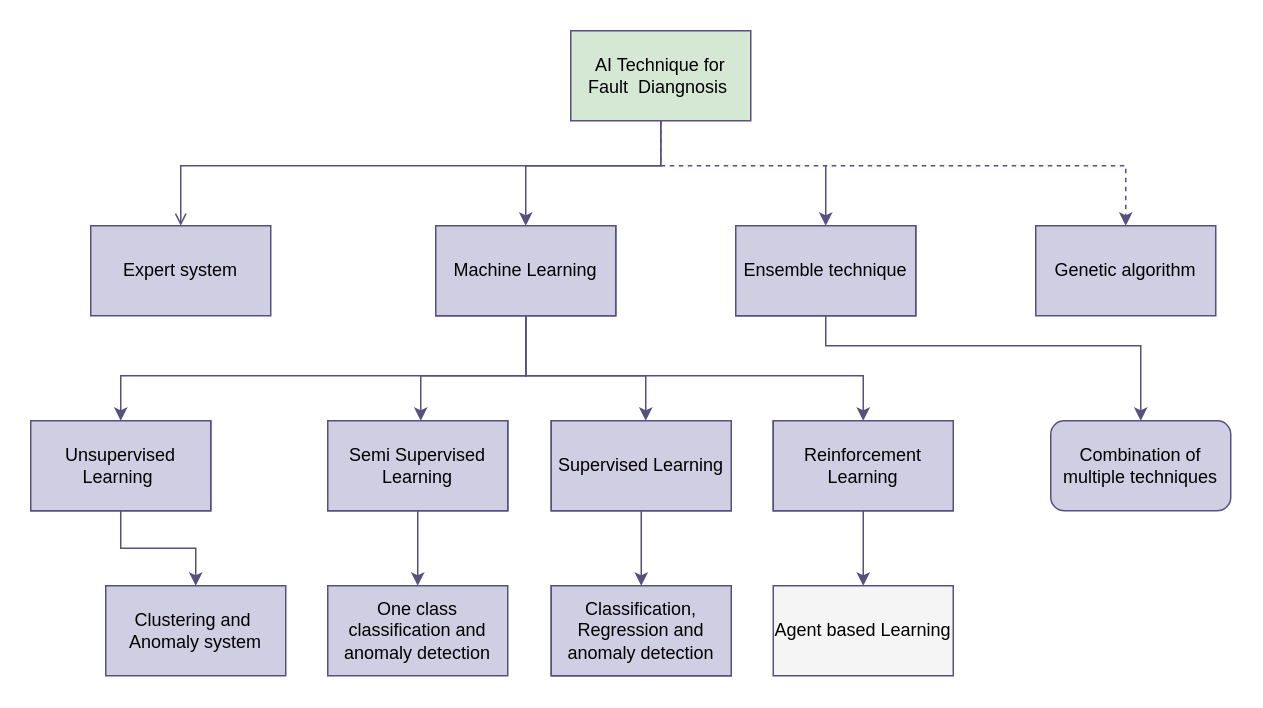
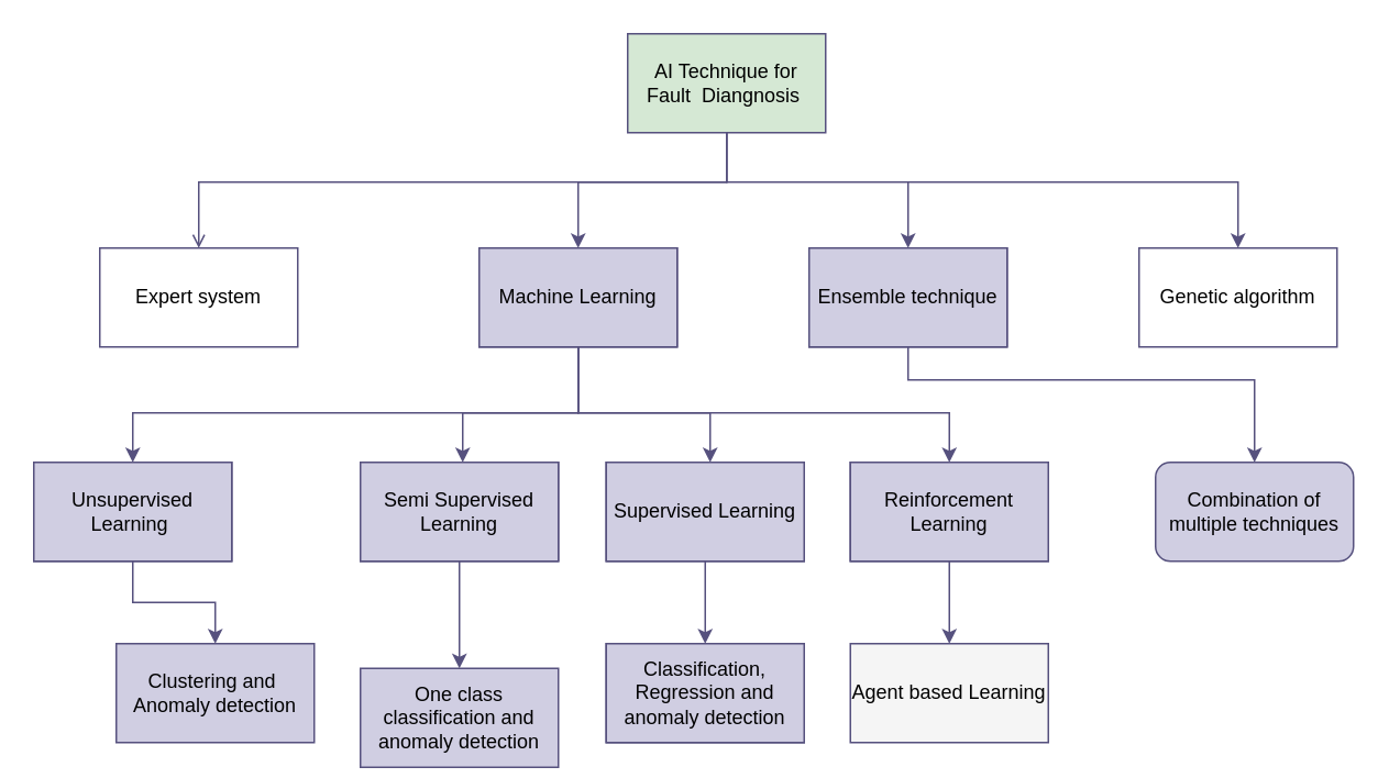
- <mxCell id="4" value="" style="edgeStyle=orthogonalEdgeStyle;rounded=0;orthogonalLoop=1;jettySize=auto;html=1;exitX=0.5;exitY=1;exitDx=0;exitDy=0;fillColor=#d0cee2;strokeColor=#56517e;dashed=1;" edge="1" parent="1" source="5" target="12"><mxGeometry relative="1" as="geometry"><Array as="points"><mxPoint x="440" y="110" /><mxPoint x="750" y="110" /></Array></mxGeometry></mxCell>
+ <mxCell id="4" value="" style="edgeStyle=orthogonalEdgeStyle;rounded=0;orthogonalLoop=1;jettySize=auto;html=1;exitX=0.5;exitY=1;exitDx=0;exitDy=0;fillColor=#d0cee2;strokeColor=#56517e;" edge="1" parent="1" source="5" target="12"><mxGeometry relative="1" as="geometry"><Array as="points"><mxPoint x="440" y="110" /><mxPoint x="750" y="110" /></Array></mxGeometry></mxCell>
- <mxCell id="6" value="Expert system" style="whiteSpace=wrap;html=1;rounded=0;fillColor=#d0cee2;strokeColor=#56517e;" vertex="1" parent="1"><mxGeometry x="60" y="150" width="120" height="60" as="geometry" /></mxCell>
+ <mxCell id="6" value="Expert system" style="whiteSpace=wrap;html=1;rounded=0;fillColor=#ffffff;strokeColor=#56517e;" vertex="1" parent="1"><mxGeometry x="60" y="150" width="120" height="60" as="geometry" /></mxCell>
- <mxCell id="12" value="Genetic algorithm" style="whiteSpace=wrap;html=1;rounded=0;fillColor=#d0cee2;strokeColor=#56517e;" vertex="1" parent="1"><mxGeometry x="690" y="150" width="120" height="60" as="geometry" /></mxCell>
+ <mxCell id="12" value="Genetic algorithm" style="whiteSpace=wrap;html=1;rounded=0;fillColor=#ffffff;strokeColor=#56517e;" vertex="1" parent="1"><mxGeometry x="690" y="150" width="120" height="60" as="geometry" /></mxCell>
- <mxCell id="25" value="Clustering and&amp;nbsp; Anomaly system" style="rounded=0;whiteSpace=wrap;html=1;fillColor=#d0cee2;strokeColor=#56517e;" vertex="1" parent="1"><mxGeometry x="70" y="390" width="120" height="60" as="geometry" /></mxCell>
+ <mxCell id="25" value="Clustering and&amp;nbsp; Anomaly detection" style="rounded=0;whiteSpace=wrap;html=1;fillColor=#d0cee2;strokeColor=#56517e;" vertex="1" parent="1"><mxGeometry x="70" y="390" width="120" height="60" as="geometry" /></mxCell>
- <mxCell id="26" value="One class classification and anomaly detection" style="whiteSpace=wrap;html=1;rounded=0;fillColor=#d0cee2;strokeColor=#56517e;" vertex="1" parent="1"><mxGeometry x="218" y="390" width="120" height="60" as="geometry" /></mxCell>
+ <mxCell id="26" value="One class classification and anomaly detection" style="whiteSpace=wrap;html=1;rounded=0;fillColor=#d0cee2;strokeColor=#56517e;" vertex="1" parent="1"><mxGeometry x="218" y="405" width="120" height="60" as="geometry" /></mxCell>
